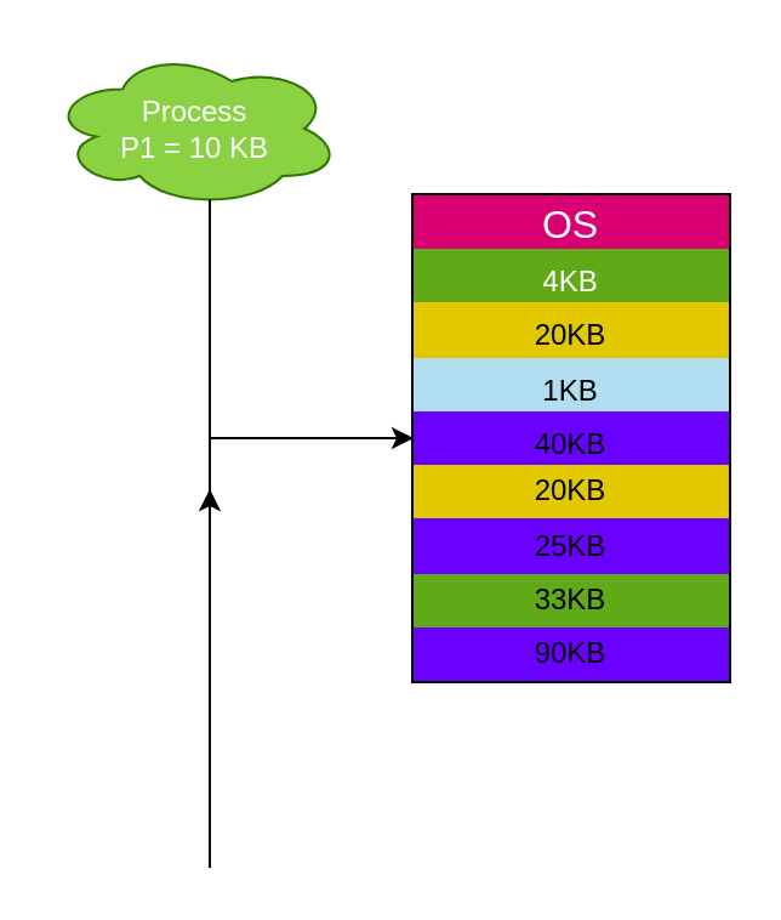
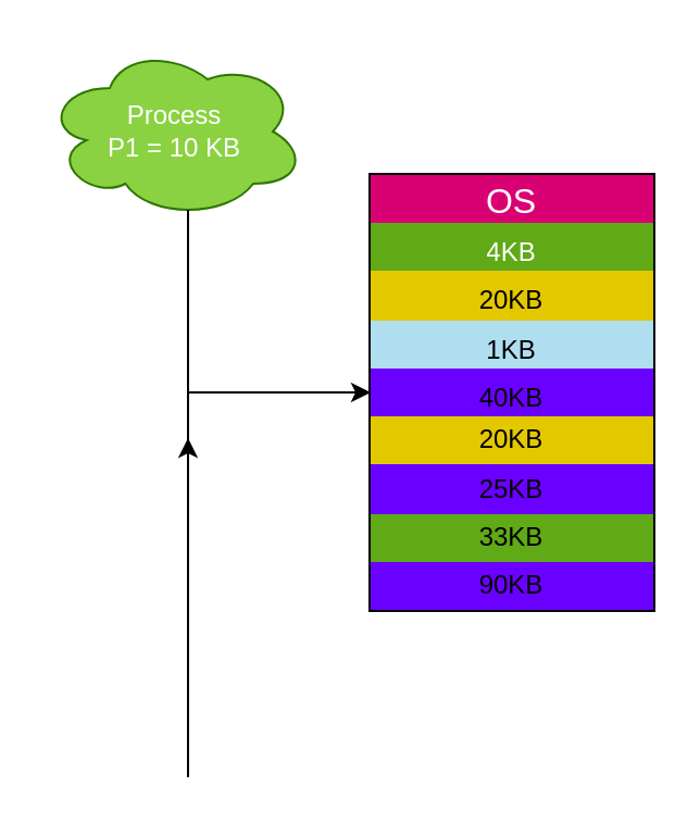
- <mxCell id="2" value="&lt;font&gt;Process&lt;/font&gt;&lt;div&gt;&lt;font&gt;P1 = 10 KB&lt;/font&gt;&lt;/div&gt;" style="ellipse;shape=cloud;whiteSpace=wrap;html=1;fillColor=#8ad241;fontColor=#ffffff;strokeColor=#2D7600;" vertex="1" parent="1"><mxGeometry x="20" y="20" width="120" height="65" as="geometry" /></mxCell>
+ <mxCell id="2" value="&lt;font&gt;Process&lt;/font&gt;&lt;div&gt;&lt;font&gt;P1 = 10 KB&lt;/font&gt;&lt;/div&gt;" style="ellipse;shape=cloud;whiteSpace=wrap;html=1;fillColor=#8ad241;fontColor=#ffffff;strokeColor=#2D7600;" vertex="1" parent="1"><mxGeometry y="20" width="120" height="80" as="geometry" x="20" /></mxCell>
